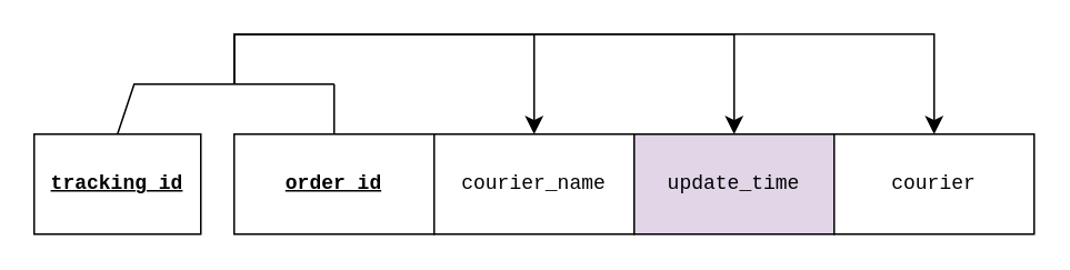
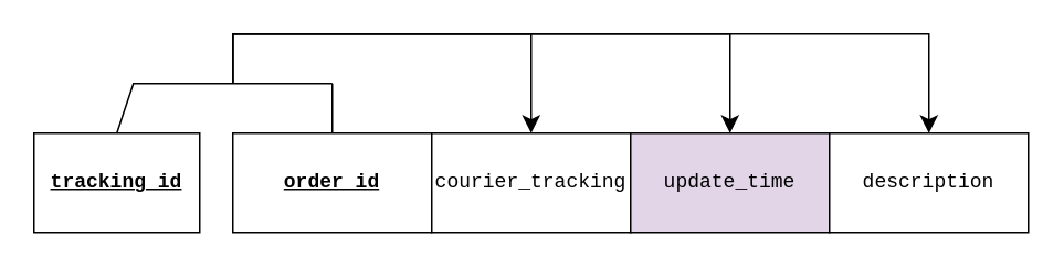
- <mxCell id="4" value="courier_name" style="rounded=0;whiteSpace=wrap;html=1;fontFamily=Courier New;labelBackgroundColor=none;" vertex="1" parent="1"><mxGeometry x="260" y="80" width="120" height="60" as="geometry" /></mxCell>
+ <mxCell id="4" value="courier_tracking" style="rounded=0;whiteSpace=wrap;html=1;fontFamily=Courier New;labelBackgroundColor=none;" vertex="1" parent="1"><mxGeometry x="260" y="80" width="120" height="60" as="geometry" /></mxCell>
- <mxCell id="6" value="courier" style="rounded=0;whiteSpace=wrap;html=1;fontFamily=Courier New;labelBackgroundColor=none;" vertex="1" parent="1"><mxGeometry x="500" y="80" width="120" height="60" as="geometry" /></mxCell>
+ <mxCell id="6" value="description" style="rounded=0;whiteSpace=wrap;html=1;fontFamily=Courier New;labelBackgroundColor=none;" vertex="1" parent="1"><mxGeometry x="500" y="80" width="120" height="60" as="geometry" /></mxCell>
